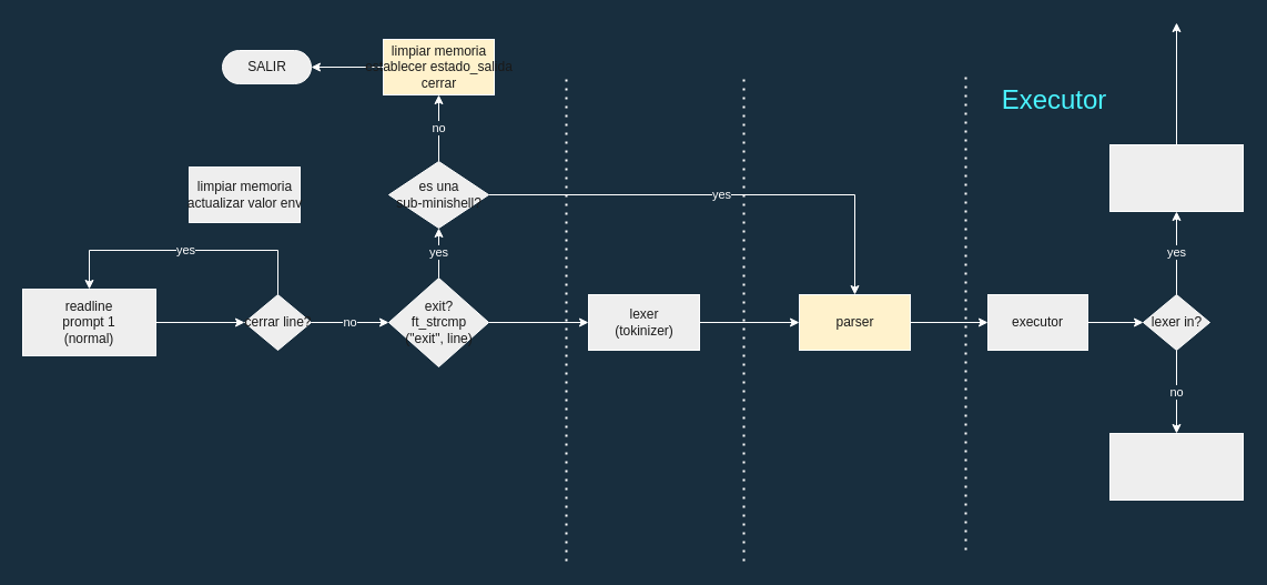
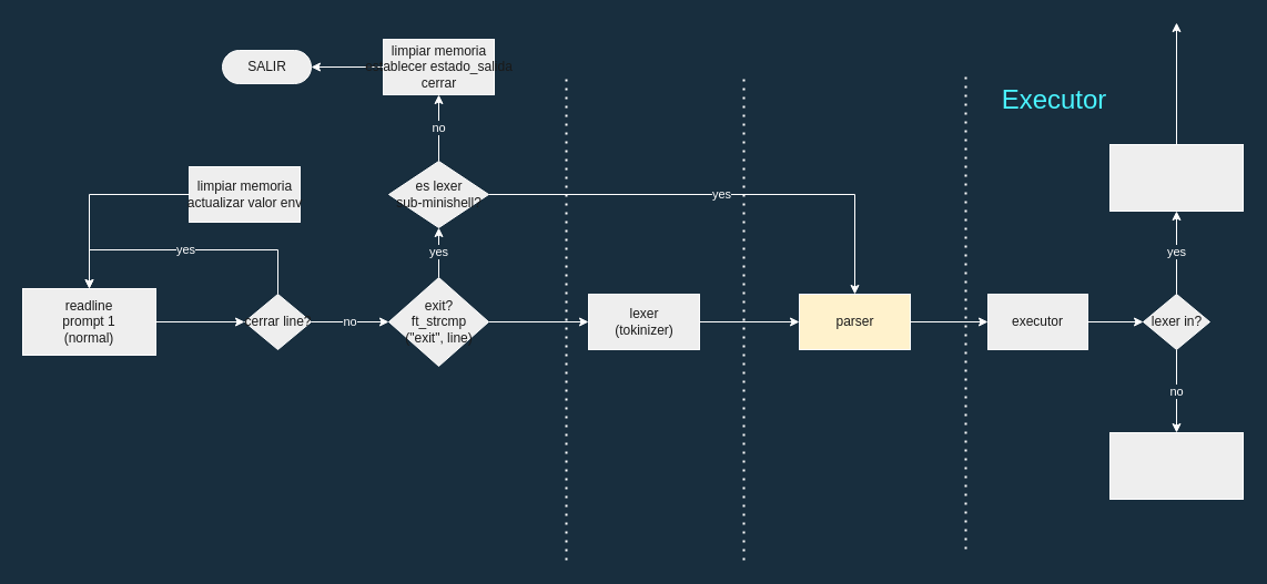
- <mxCell id="14" value="&lt;div&gt;limpiar memoria&lt;/div&gt;&lt;div&gt;establecer estado_salida&lt;/div&gt;&lt;div&gt;cerrar&lt;br&gt;&lt;/div&gt;" style="html=1;dashed=0;whitespace=wrap;fillColor=#fff2cc;strokeColor=#FFFFFF;fontColor=#1A1A1A;" vertex="1" parent="1"><mxGeometry x="345" y="35" width="100" height="50" as="geometry" /></mxCell>
+ <mxCell id="14" value="&lt;div&gt;limpiar memoria&lt;/div&gt;&lt;div&gt;establecer estado_salida&lt;/div&gt;&lt;div&gt;cerrar&lt;br&gt;&lt;/div&gt;" style="html=1;dashed=0;whitespace=wrap;fillColor=#EEEEEE;strokeColor=#FFFFFF;fontColor=#1A1A1A;" vertex="1" parent="1"><mxGeometry x="345" y="35" width="100" height="50" as="geometry" /></mxCell>
+ <mxCell id="16" value="" style="edgeStyle=orthogonalEdgeStyle;rounded=0;orthogonalLoop=1;jettySize=auto;html=1;entryX=0.5;entryY=0;entryDx=0;entryDy=0;strokeColor=#FFFFFF;fontColor=#FFFFFF;labelBackgroundColor=#182E3E;" edge="1" parent="1" source="17" target="3"><mxGeometry relative="1" as="geometry"><mxPoint x="40" y="175" as="targetPoint" /></mxGeometry></mxCell>
- <mxCell id="12" value="&lt;div&gt;es una&lt;/div&gt;&lt;div&gt;sub-minishell?&lt;/div&gt;" style="shape=rhombus;html=1;dashed=0;whitespace=wrap;perimeter=rhombusPerimeter;fillColor=#EEEEEE;strokeColor=#FFFFFF;fontColor=#1A1A1A;" vertex="1" parent="1"><mxGeometry x="350" y="145" width="90" height="60" as="geometry" /></mxCell>
+ <mxCell id="12" value="&lt;div&gt;es lexer&lt;/div&gt;&lt;div&gt;sub-minishell?&lt;/div&gt;" style="shape=rhombus;html=1;dashed=0;whitespace=wrap;perimeter=rhombusPerimeter;fillColor=#EEEEEE;strokeColor=#FFFFFF;fontColor=#1A1A1A;" vertex="1" parent="1"><mxGeometry x="350" y="145" width="90" height="60" as="geometry" /></mxCell>
